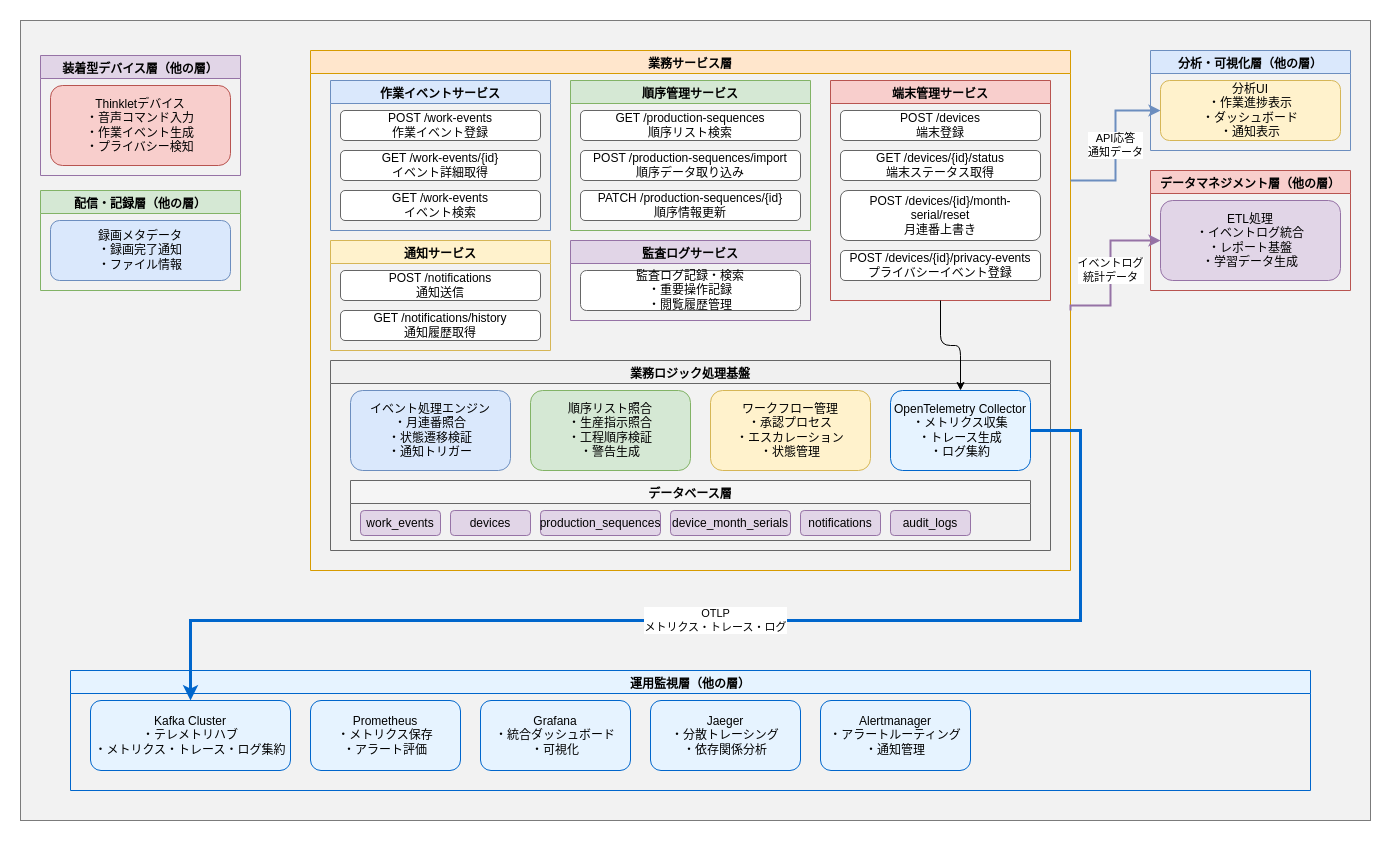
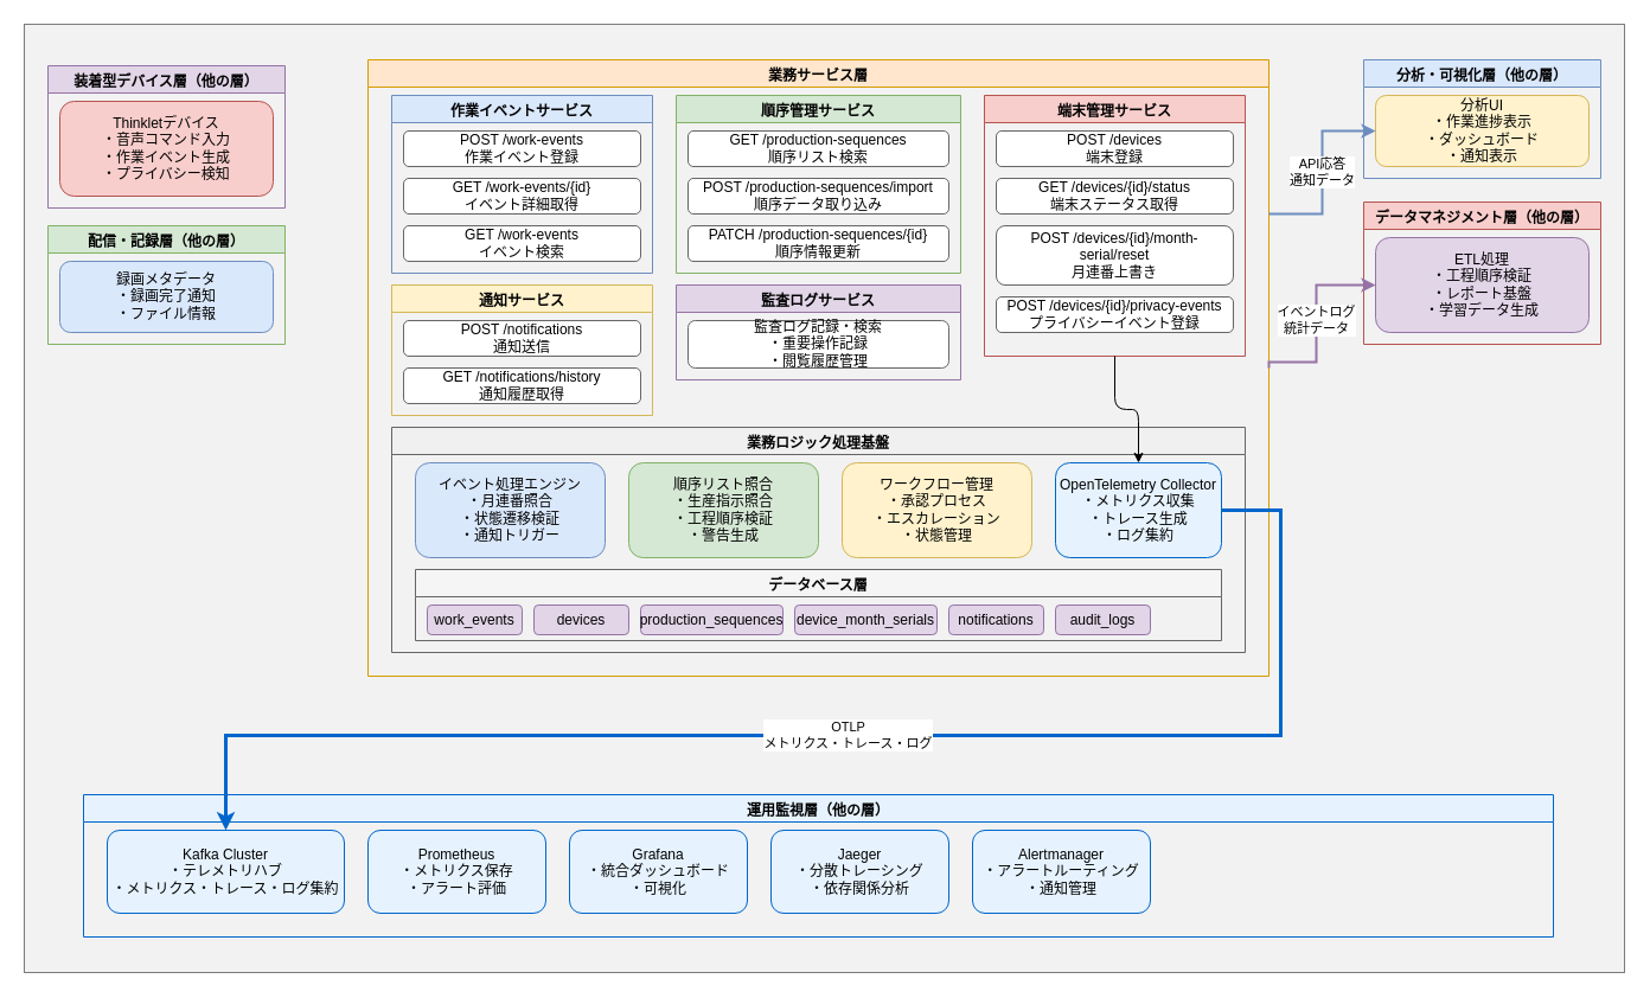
- <mxCell id="40" value="ETL処理&#10;・イベントログ統合&#10;・レポート基盤&#10;・学習データ生成" style="rounded=1;whiteSpace=wrap;html=1;fillColor=#e1d5e7;strokeColor=#9673a6;" parent="39" vertex="1"><mxGeometry x="10" y="30" width="180" height="80" as="geometry" /></mxCell>
+ <mxCell id="40" value="ETL処理&#10;・工程順序検証&#10;・レポート基盤&#10;・学習データ生成" style="rounded=1;whiteSpace=wrap;html=1;fillColor=#e1d5e7;strokeColor=#9673a6;" parent="39" vertex="1"><mxGeometry x="10" y="30" width="180" height="80" as="geometry" /></mxCell>
